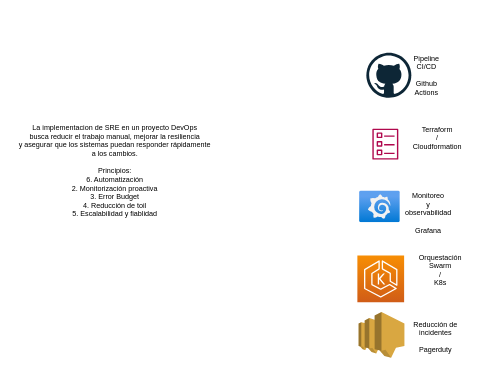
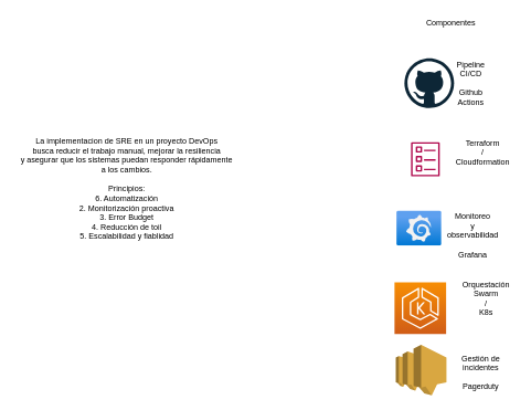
+ <mxCell id="3" value="Componentes" style="text;html=1;align=center;verticalAlign=middle;resizable=0;points=[];autosize=1;strokeColor=none;fillColor=none;" vertex="1" parent="1"><mxGeometry x="630" width="100" height="30" as="geometry" y="20" /></mxCell>
- <mxCell id="12" value="Reducción de &lt;br&gt;incidentes&lt;br&gt;&lt;br&gt;Pagerduty" style="text;html=1;align=center;verticalAlign=middle;resizable=0;points=[];autosize=1;strokeColor=none;fillColor=none;" vertex="1" parent="1"><mxGeometry x="685" y="526.5" width="80" height="70" as="geometry" /></mxCell>
+ <mxCell id="12" value="Gestión de &lt;br&gt;incidentes&lt;br&gt;&lt;br&gt;Pagerduty" style="text;html=1;align=center;verticalAlign=middle;resizable=0;points=[];autosize=1;strokeColor=none;fillColor=none;" vertex="1" parent="1"><mxGeometry x="685" y="526.5" width="80" height="70" as="geometry" /></mxCell>
